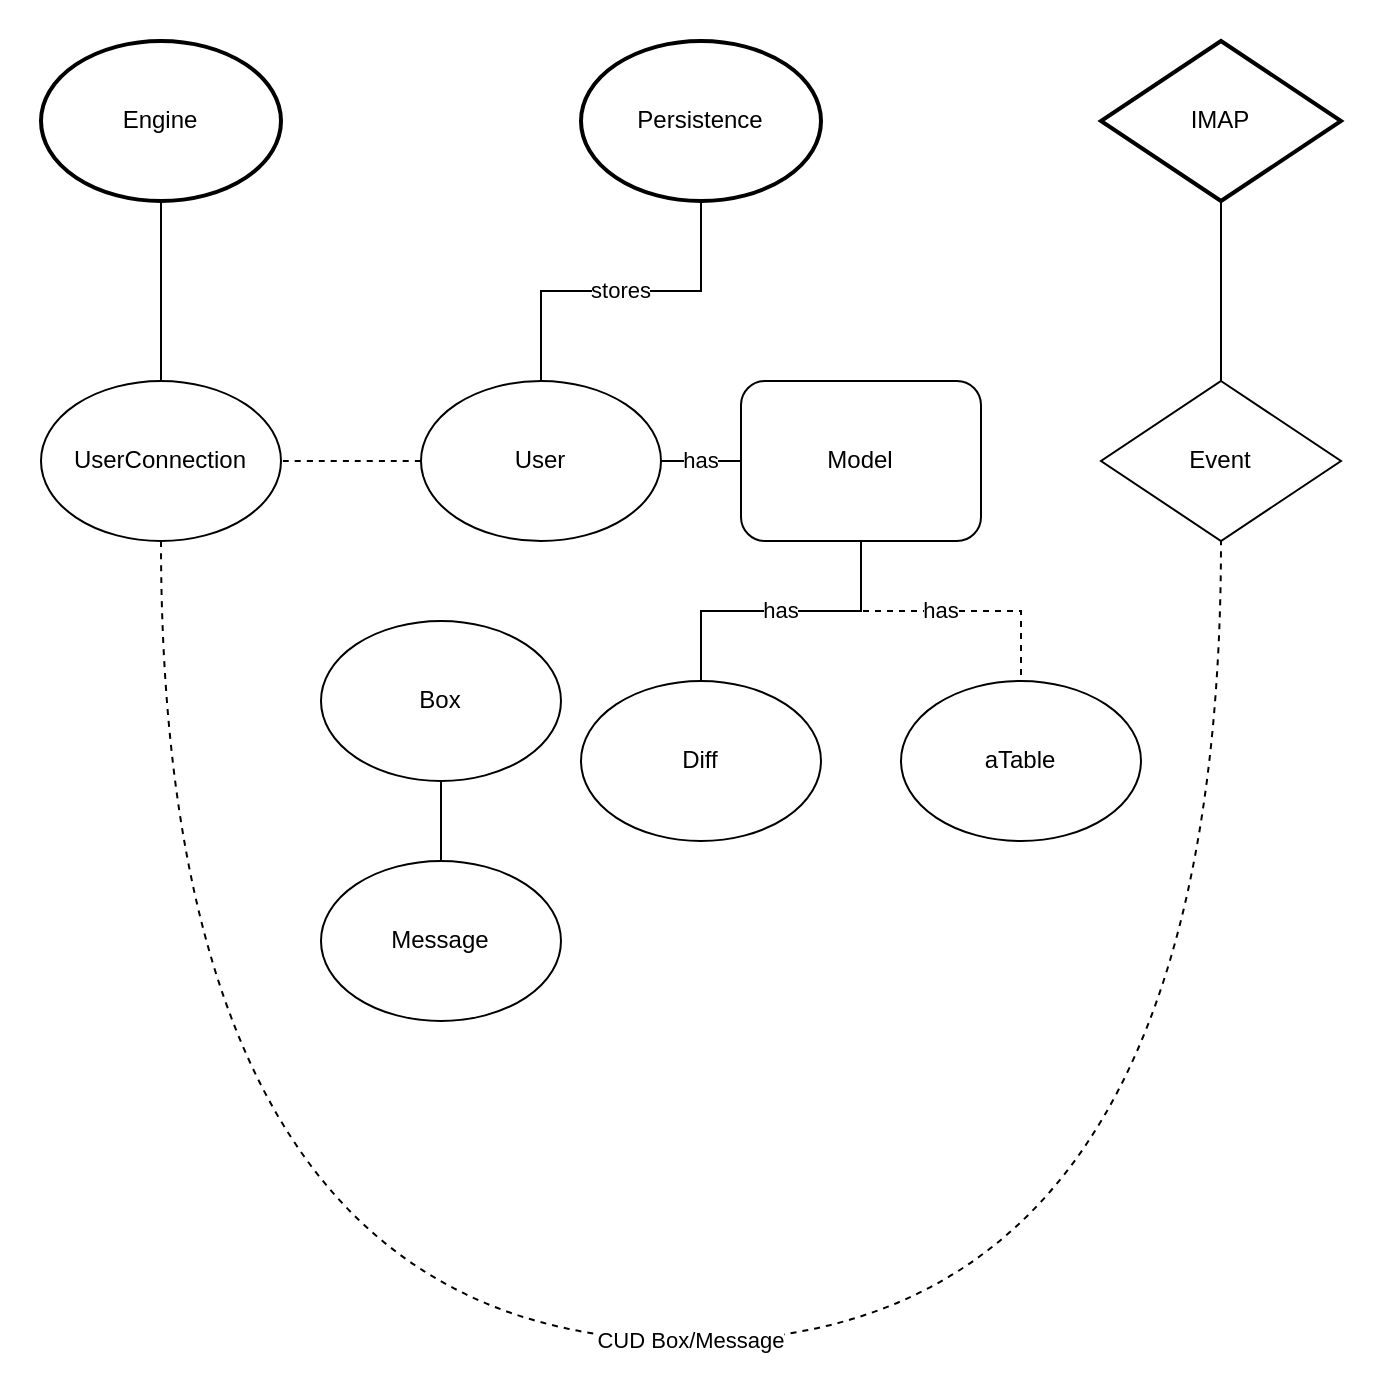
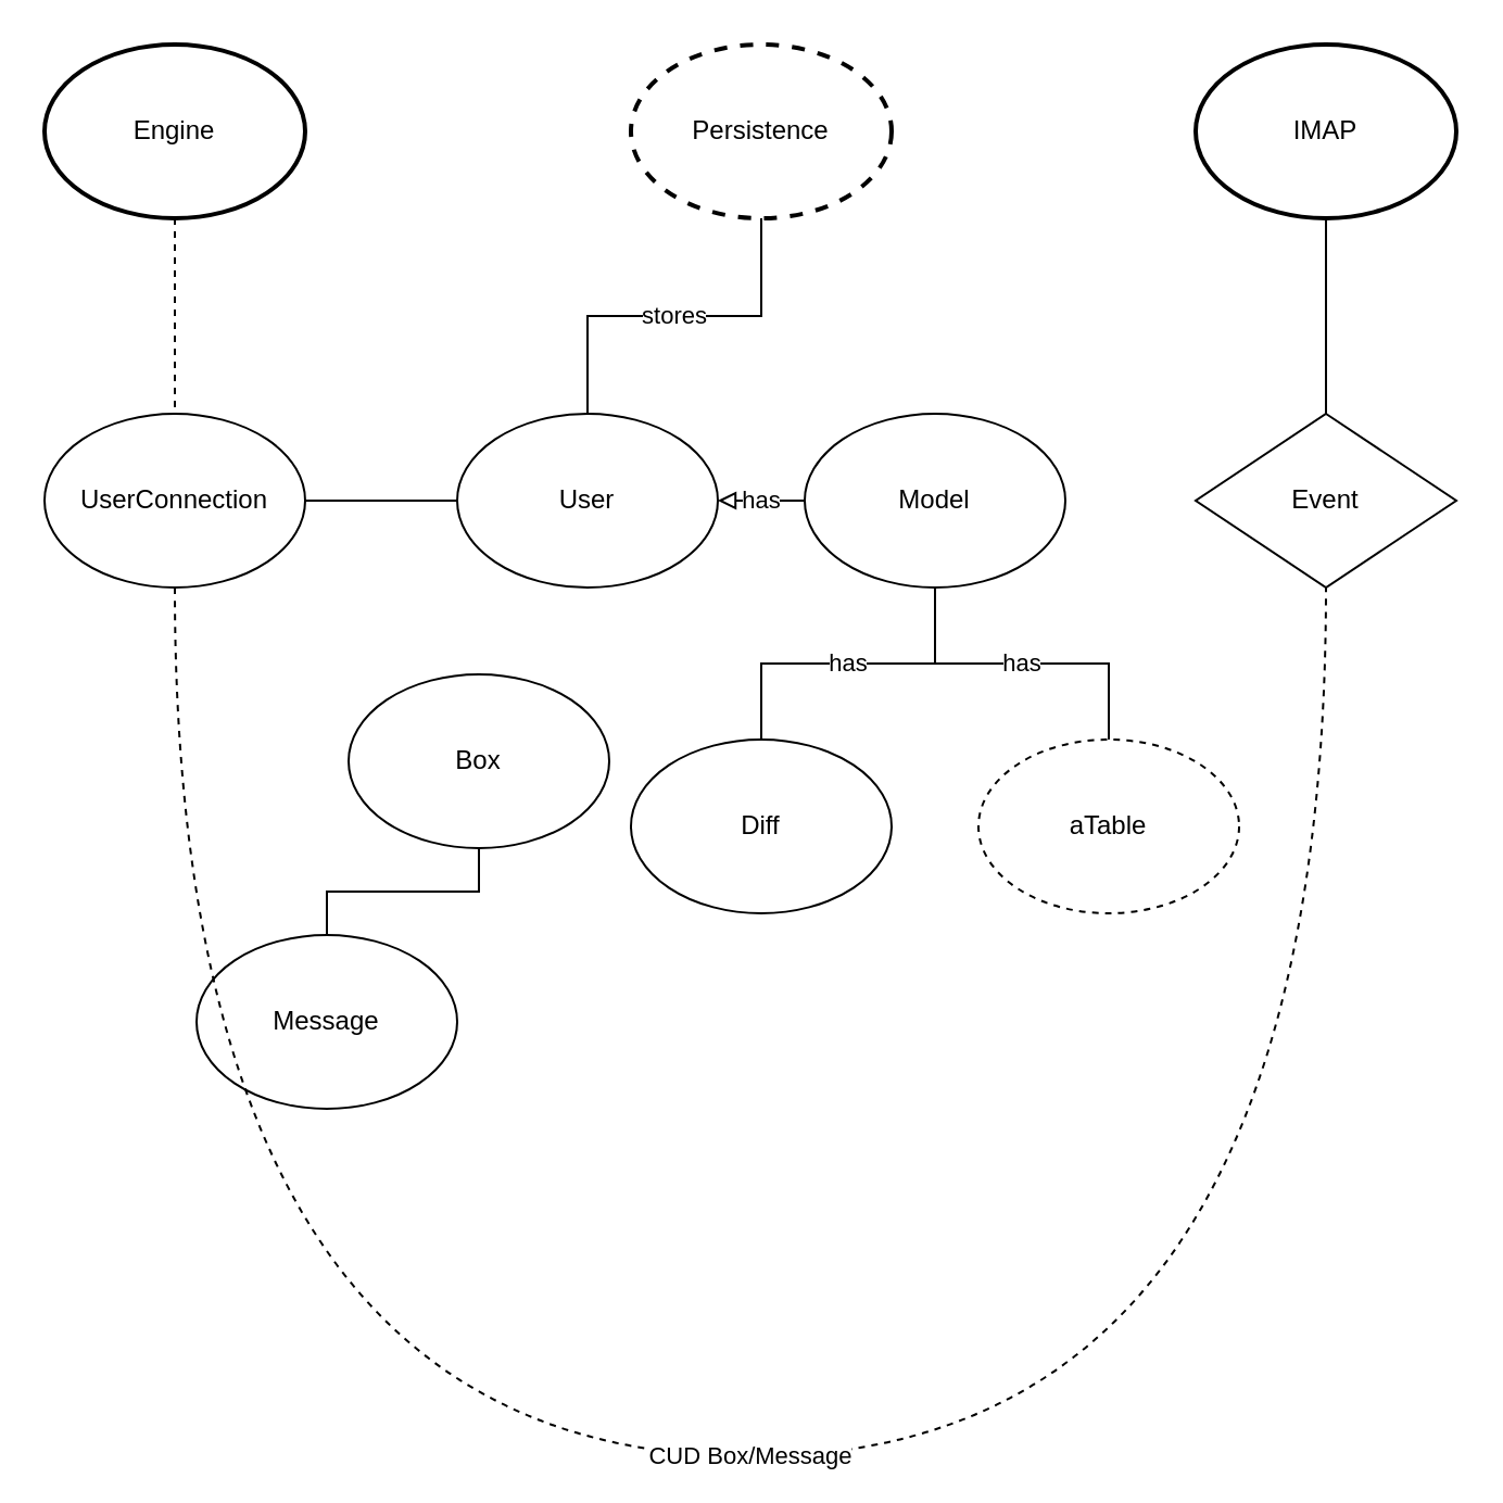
- <mxCell id="2" value="Persistence" style="ellipse;whiteSpace=wrap;html=1;strokeWidth=2;" vertex="1" parent="1"><mxGeometry x="290" y="20" width="120" height="80" as="geometry" /></mxCell>
+ <mxCell id="2" value="Persistence" style="ellipse;whiteSpace=wrap;html=1;strokeWidth=2;dashed=1;" vertex="1" parent="1"><mxGeometry x="290" y="20" width="120" height="80" as="geometry" /></mxCell>
- <mxCell id="13" value="IMAP" style="rhombus;whiteSpace=wrap;html=1;strokeWidth=2;" vertex="1" parent="1"><mxGeometry x="550" y="20" width="120" height="80" as="geometry" /></mxCell>
+ <mxCell id="13" value="IMAP" style="ellipse;whiteSpace=wrap;html=1;strokeWidth=2;" vertex="1" parent="1"><mxGeometry x="550" y="20" width="120" height="80" as="geometry" /></mxCell>
- <mxCell id="18" value="" style="edgeStyle=orthogonalEdgeStyle;rounded=0;orthogonalLoop=1;jettySize=auto;html=1;endArrow=none;endFill=0;" edge="1" parent="1" source="19" target="20"><mxGeometry relative="1" as="geometry" /></mxCell>
+ <mxCell id="18" value="" style="edgeStyle=orthogonalEdgeStyle;rounded=0;orthogonalLoop=1;jettySize=auto;html=1;endArrow=none;endFill=0;dashed=1;" edge="1" parent="1" source="19" target="20"><mxGeometry relative="1" as="geometry" /></mxCell>
- <mxCell id="21" value="" style="endArrow=none;html=1;entryX=1;entryY=0.5;entryDx=0;entryDy=0;edgeStyle=orthogonalEdgeStyle;curved=1;exitX=0;exitY=0.5;exitDx=0;exitDy=0;dashed=1;" edge="1" parent="1" source="11" target="20"><mxGeometry width="50" height="50" relative="1" as="geometry"><mxPoint x="50" y="230" as="sourcePoint" /><mxPoint x="430" y="254" as="targetPoint" /><Array as="points"><mxPoint x="170" y="230" /><mxPoint x="170" y="230" /></Array></mxGeometry></mxCell>
+ <mxCell id="21" value="" style="endArrow=none;html=1;entryX=1;entryY=0.5;entryDx=0;entryDy=0;edgeStyle=orthogonalEdgeStyle;curved=1;exitX=0;exitY=0.5;exitDx=0;exitDy=0;dashed=0;" edge="1" parent="1" source="11" target="20"><mxGeometry width="50" height="50" relative="1" as="geometry"><mxPoint x="50" y="230" as="sourcePoint" /><mxPoint x="430" y="254" as="targetPoint" /><Array as="points"><mxPoint x="170" y="230" /><mxPoint x="170" y="230" /></Array></mxGeometry></mxCell>
- <mxCell id="3" value="has" style="edgeStyle=orthogonalEdgeStyle;rounded=0;orthogonalLoop=1;jettySize=auto;html=1;endArrow=none;endFill=0;entryX=1;entryY=0.5;entryDx=0;entryDy=0;" edge="1" parent="1" source="7" target="11"><mxGeometry relative="1" as="geometry"><mxPoint x="270" y="110" as="targetPoint" /></mxGeometry></mxCell>
+ <mxCell id="3" value="has" style="edgeStyle=orthogonalEdgeStyle;rounded=0;orthogonalLoop=1;jettySize=auto;html=1;endArrow=block;endFill=0;entryX=1;entryY=0.5;entryDx=0;entryDy=0;" edge="1" parent="1" source="7" target="11"><mxGeometry relative="1" as="geometry"><mxPoint x="270" y="110" as="targetPoint" /></mxGeometry></mxCell>
- <mxCell id="7" value="Model" style="whiteSpace=wrap;html=1;rounded=1;" vertex="1" parent="1"><mxGeometry x="370" y="190" width="120" height="80" as="geometry" /></mxCell>
+ <mxCell id="7" value="Model" style="ellipse;whiteSpace=wrap;html=1;" vertex="1" parent="1"><mxGeometry x="370" y="190" width="120" height="80" as="geometry" /></mxCell>
- <mxCell id="6" value="has" style="edgeStyle=orthogonalEdgeStyle;rounded=0;orthogonalLoop=1;jettySize=auto;html=1;endArrow=none;endFill=0;dashed=1;" edge="1" parent="1" source="7" target="8"><mxGeometry relative="1" as="geometry" /></mxCell>
+ <mxCell id="6" value="has" style="edgeStyle=orthogonalEdgeStyle;rounded=0;orthogonalLoop=1;jettySize=auto;html=1;endArrow=none;endFill=0;" edge="1" parent="1" source="7" target="8"><mxGeometry relative="1" as="geometry" /></mxCell>
- <mxCell id="8" value="aTable" style="ellipse;whiteSpace=wrap;html=1;" vertex="1" parent="1"><mxGeometry x="450" y="340" width="120" height="80" as="geometry" /></mxCell>
+ <mxCell id="8" value="aTable" style="ellipse;whiteSpace=wrap;html=1;dashed=1;" vertex="1" parent="1"><mxGeometry x="450" y="340" width="120" height="80" as="geometry" /></mxCell>
- <mxCell id="17" value="Message" style="ellipse;whiteSpace=wrap;html=1;" vertex="1" parent="1"><mxGeometry x="160" y="430" width="120" height="80" as="geometry" /></mxCell>
+ <mxCell id="17" value="Message" style="ellipse;whiteSpace=wrap;html=1;" vertex="1" parent="1"><mxGeometry x="90" y="430" width="120" height="80" as="geometry" /></mxCell>
